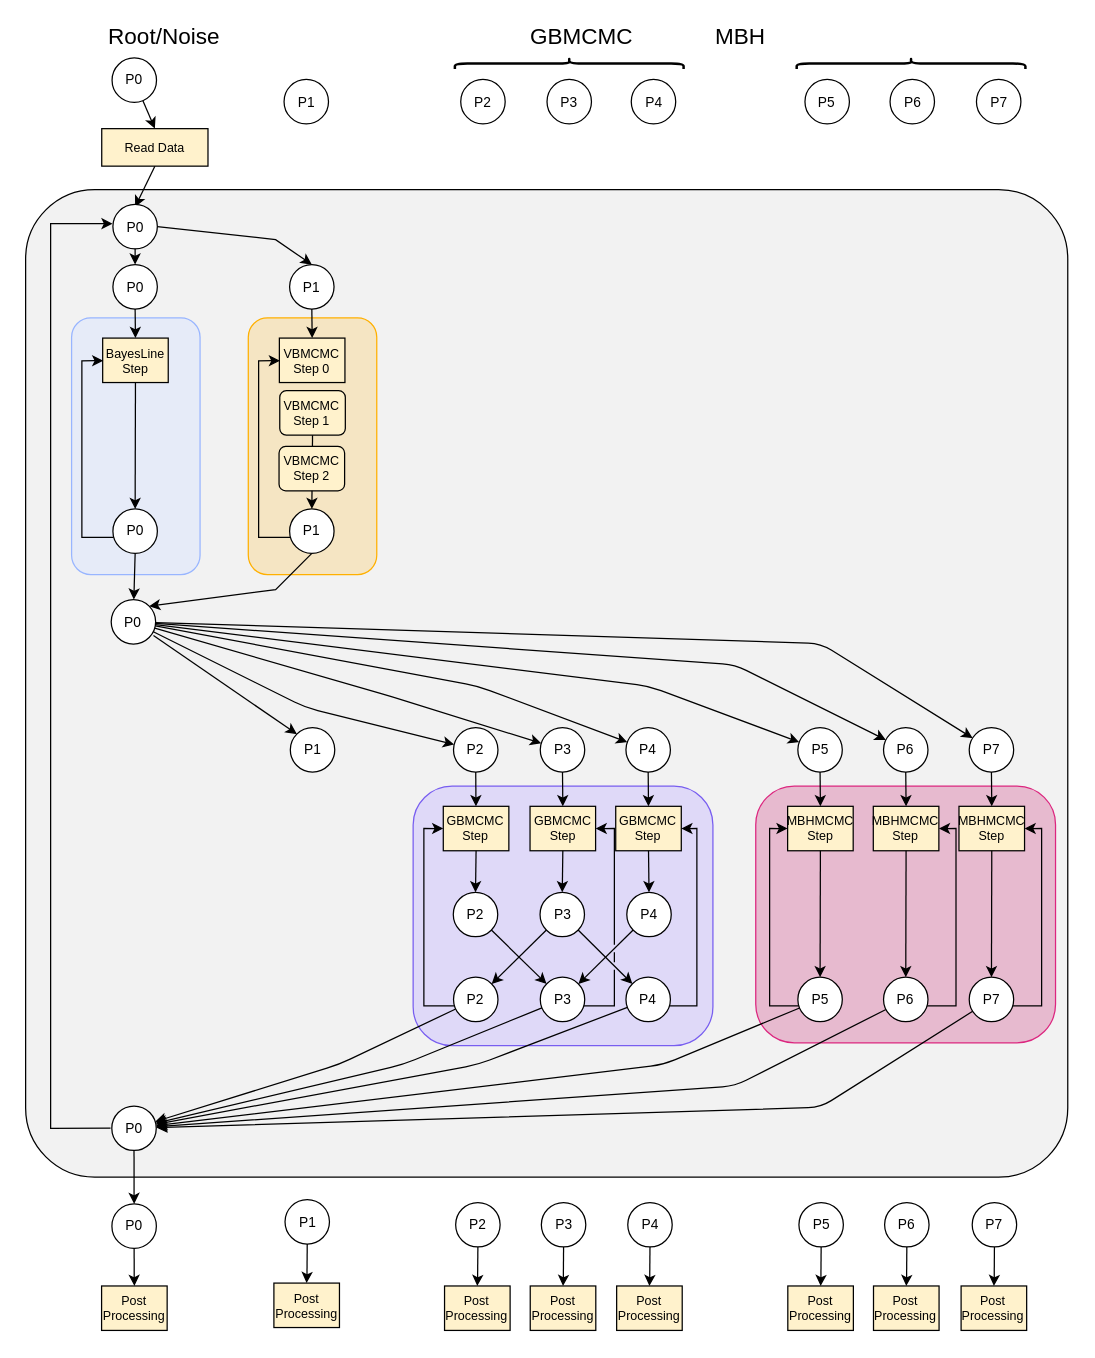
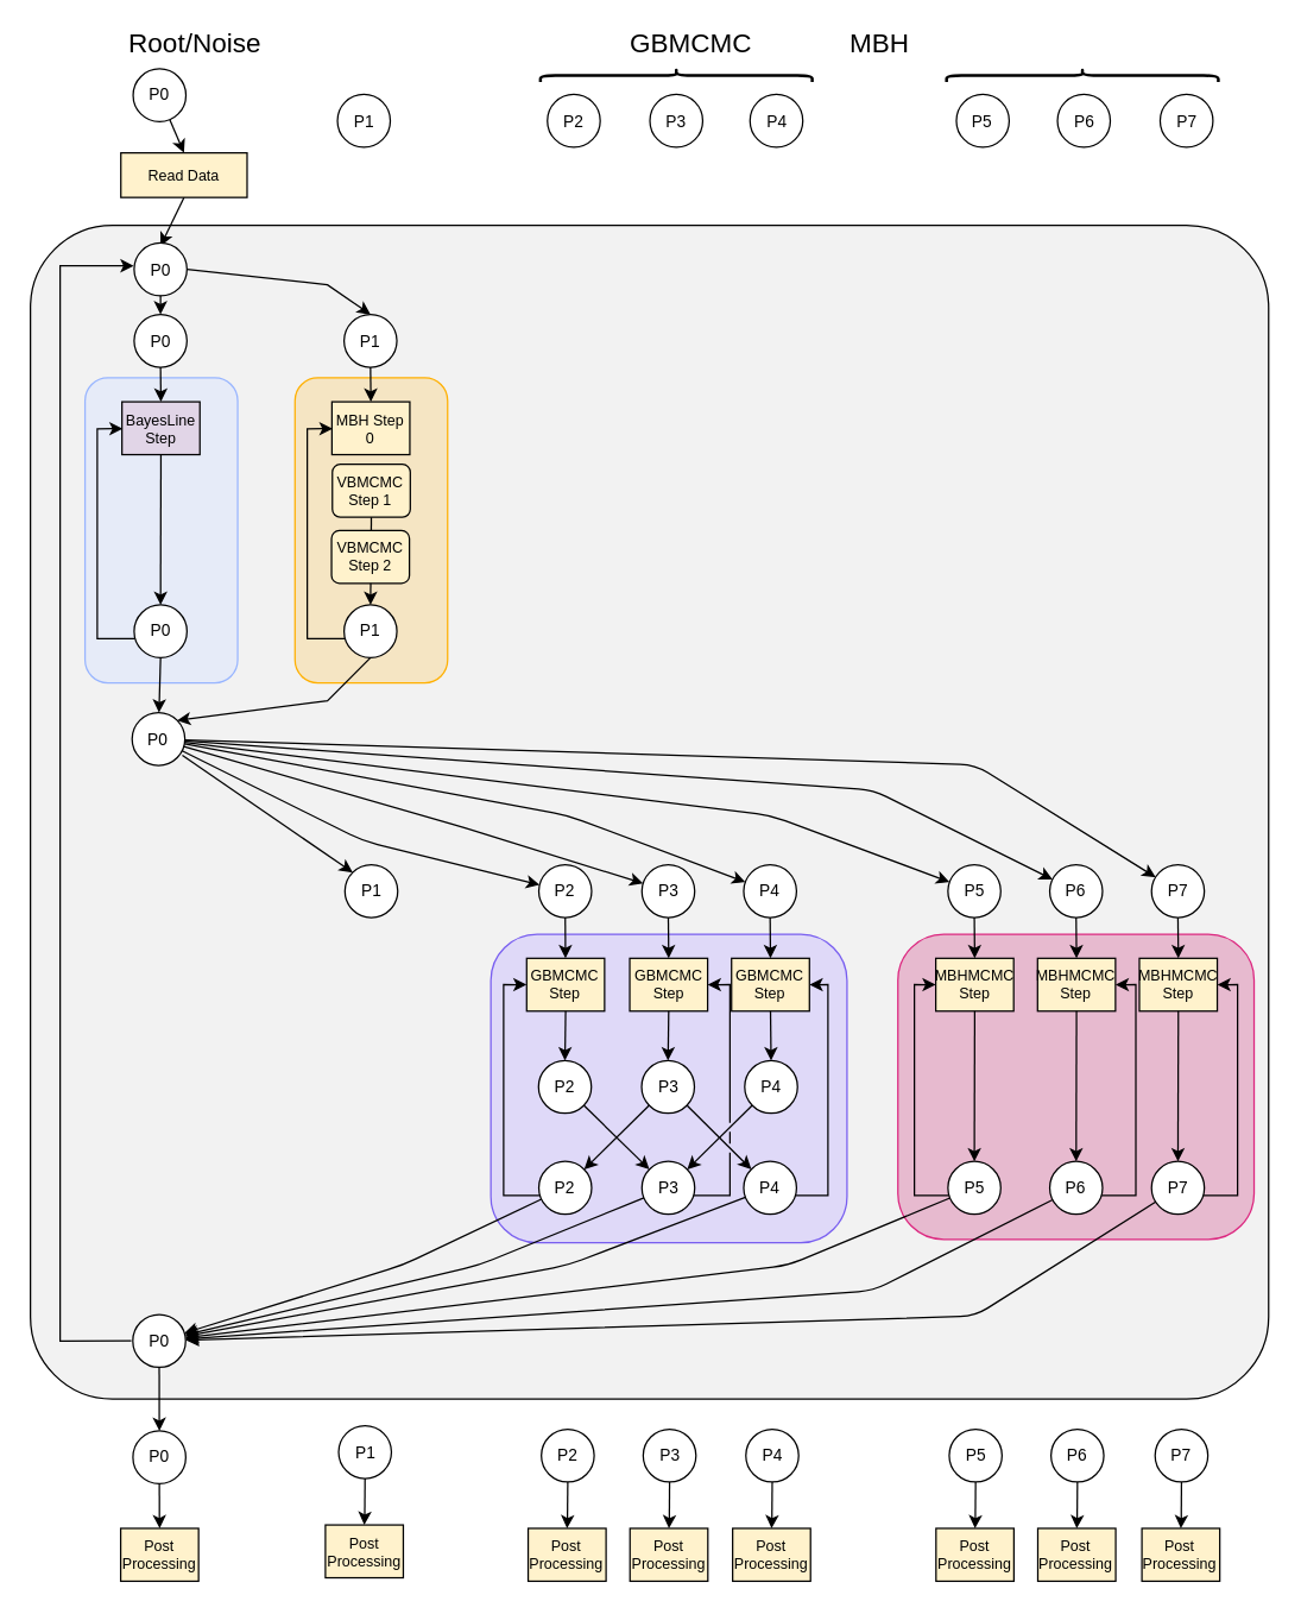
- <mxCell id="108" value="BayesLine Step" style="rounded=0;whiteSpace=wrap;html=1;fontSize=10;fillColor=#fff2cc;" vertex="1" parent="1"><mxGeometry x="81.642" y="269.772" width="52.448" height="35.558" as="geometry" /></mxCell>
+ <mxCell id="108" value="BayesLine Step" style="rounded=0;whiteSpace=wrap;html=1;fontSize=10;fillColor=#e1d5e7;" vertex="1" parent="1"><mxGeometry x="81.642" y="269.772" width="52.448" height="35.558" as="geometry" /></mxCell>
- <mxCell id="116" value="VBMCMC Step 0" style="rounded=0;whiteSpace=wrap;html=1;fontSize=10;fillColor=#fff2cc;" vertex="1" parent="1"><mxGeometry x="223.005" y="269.772" width="52.448" height="35.558" as="geometry" /></mxCell>
+ <mxCell id="116" value="MBH Step 0" style="rounded=0;whiteSpace=wrap;html=1;fontSize=10;fillColor=#fff2cc;" vertex="1" parent="1"><mxGeometry x="223.005" y="269.772" width="52.448" height="35.558" as="geometry" /></mxCell>
